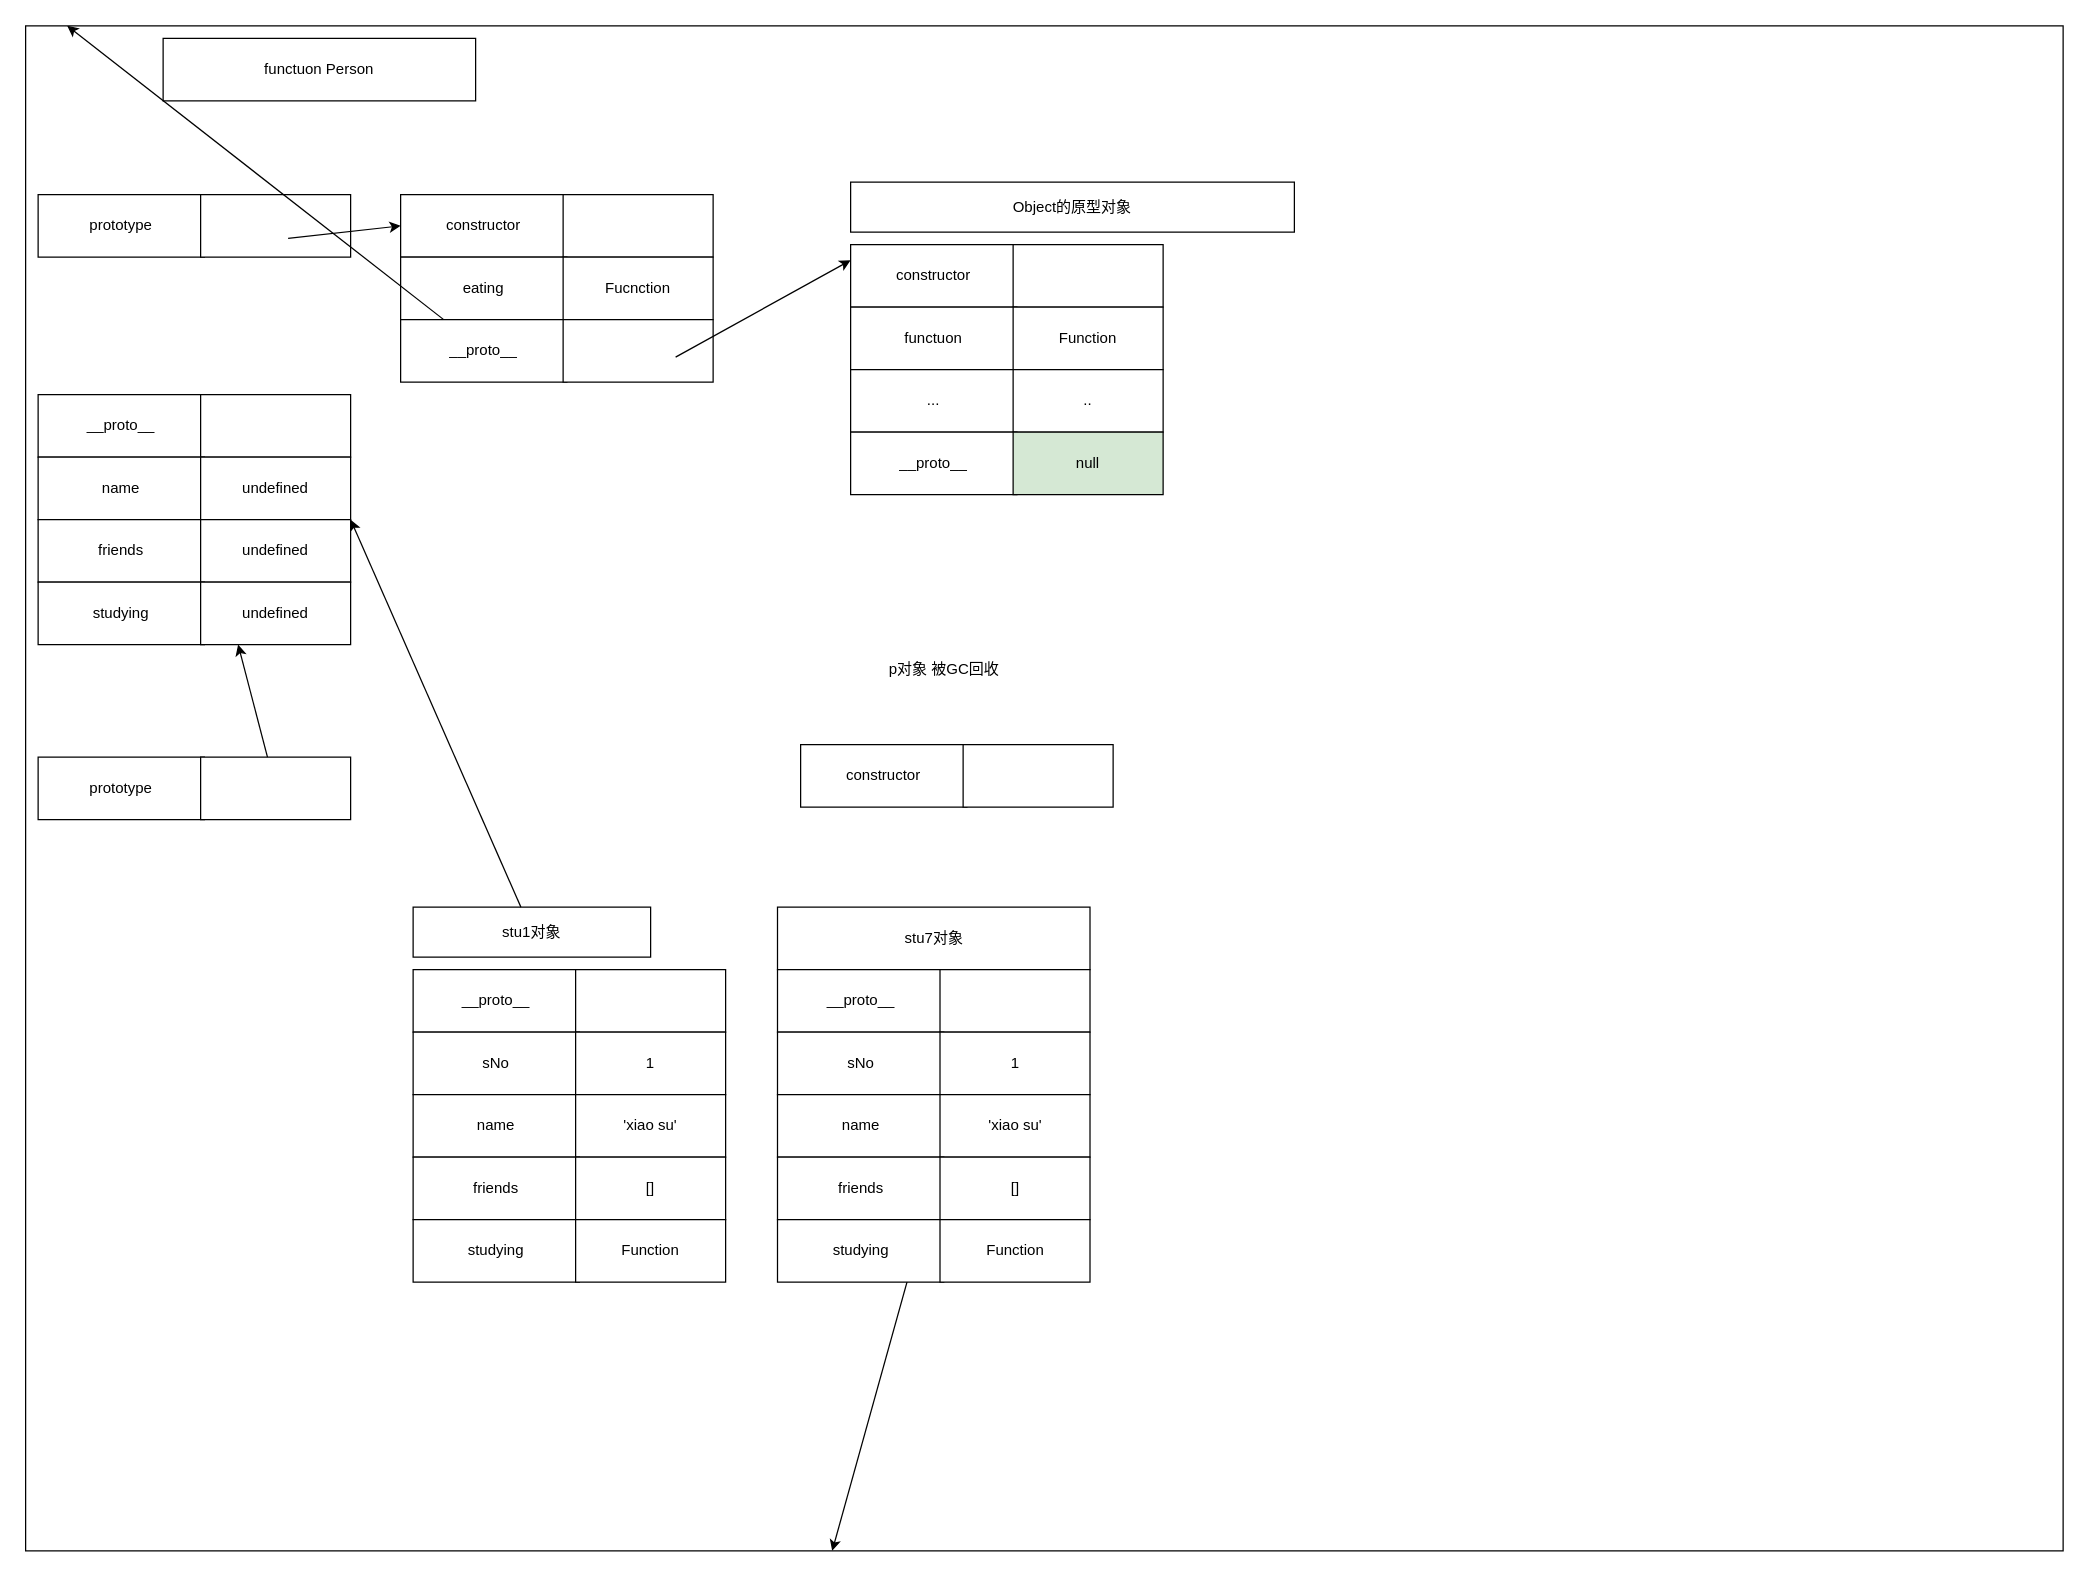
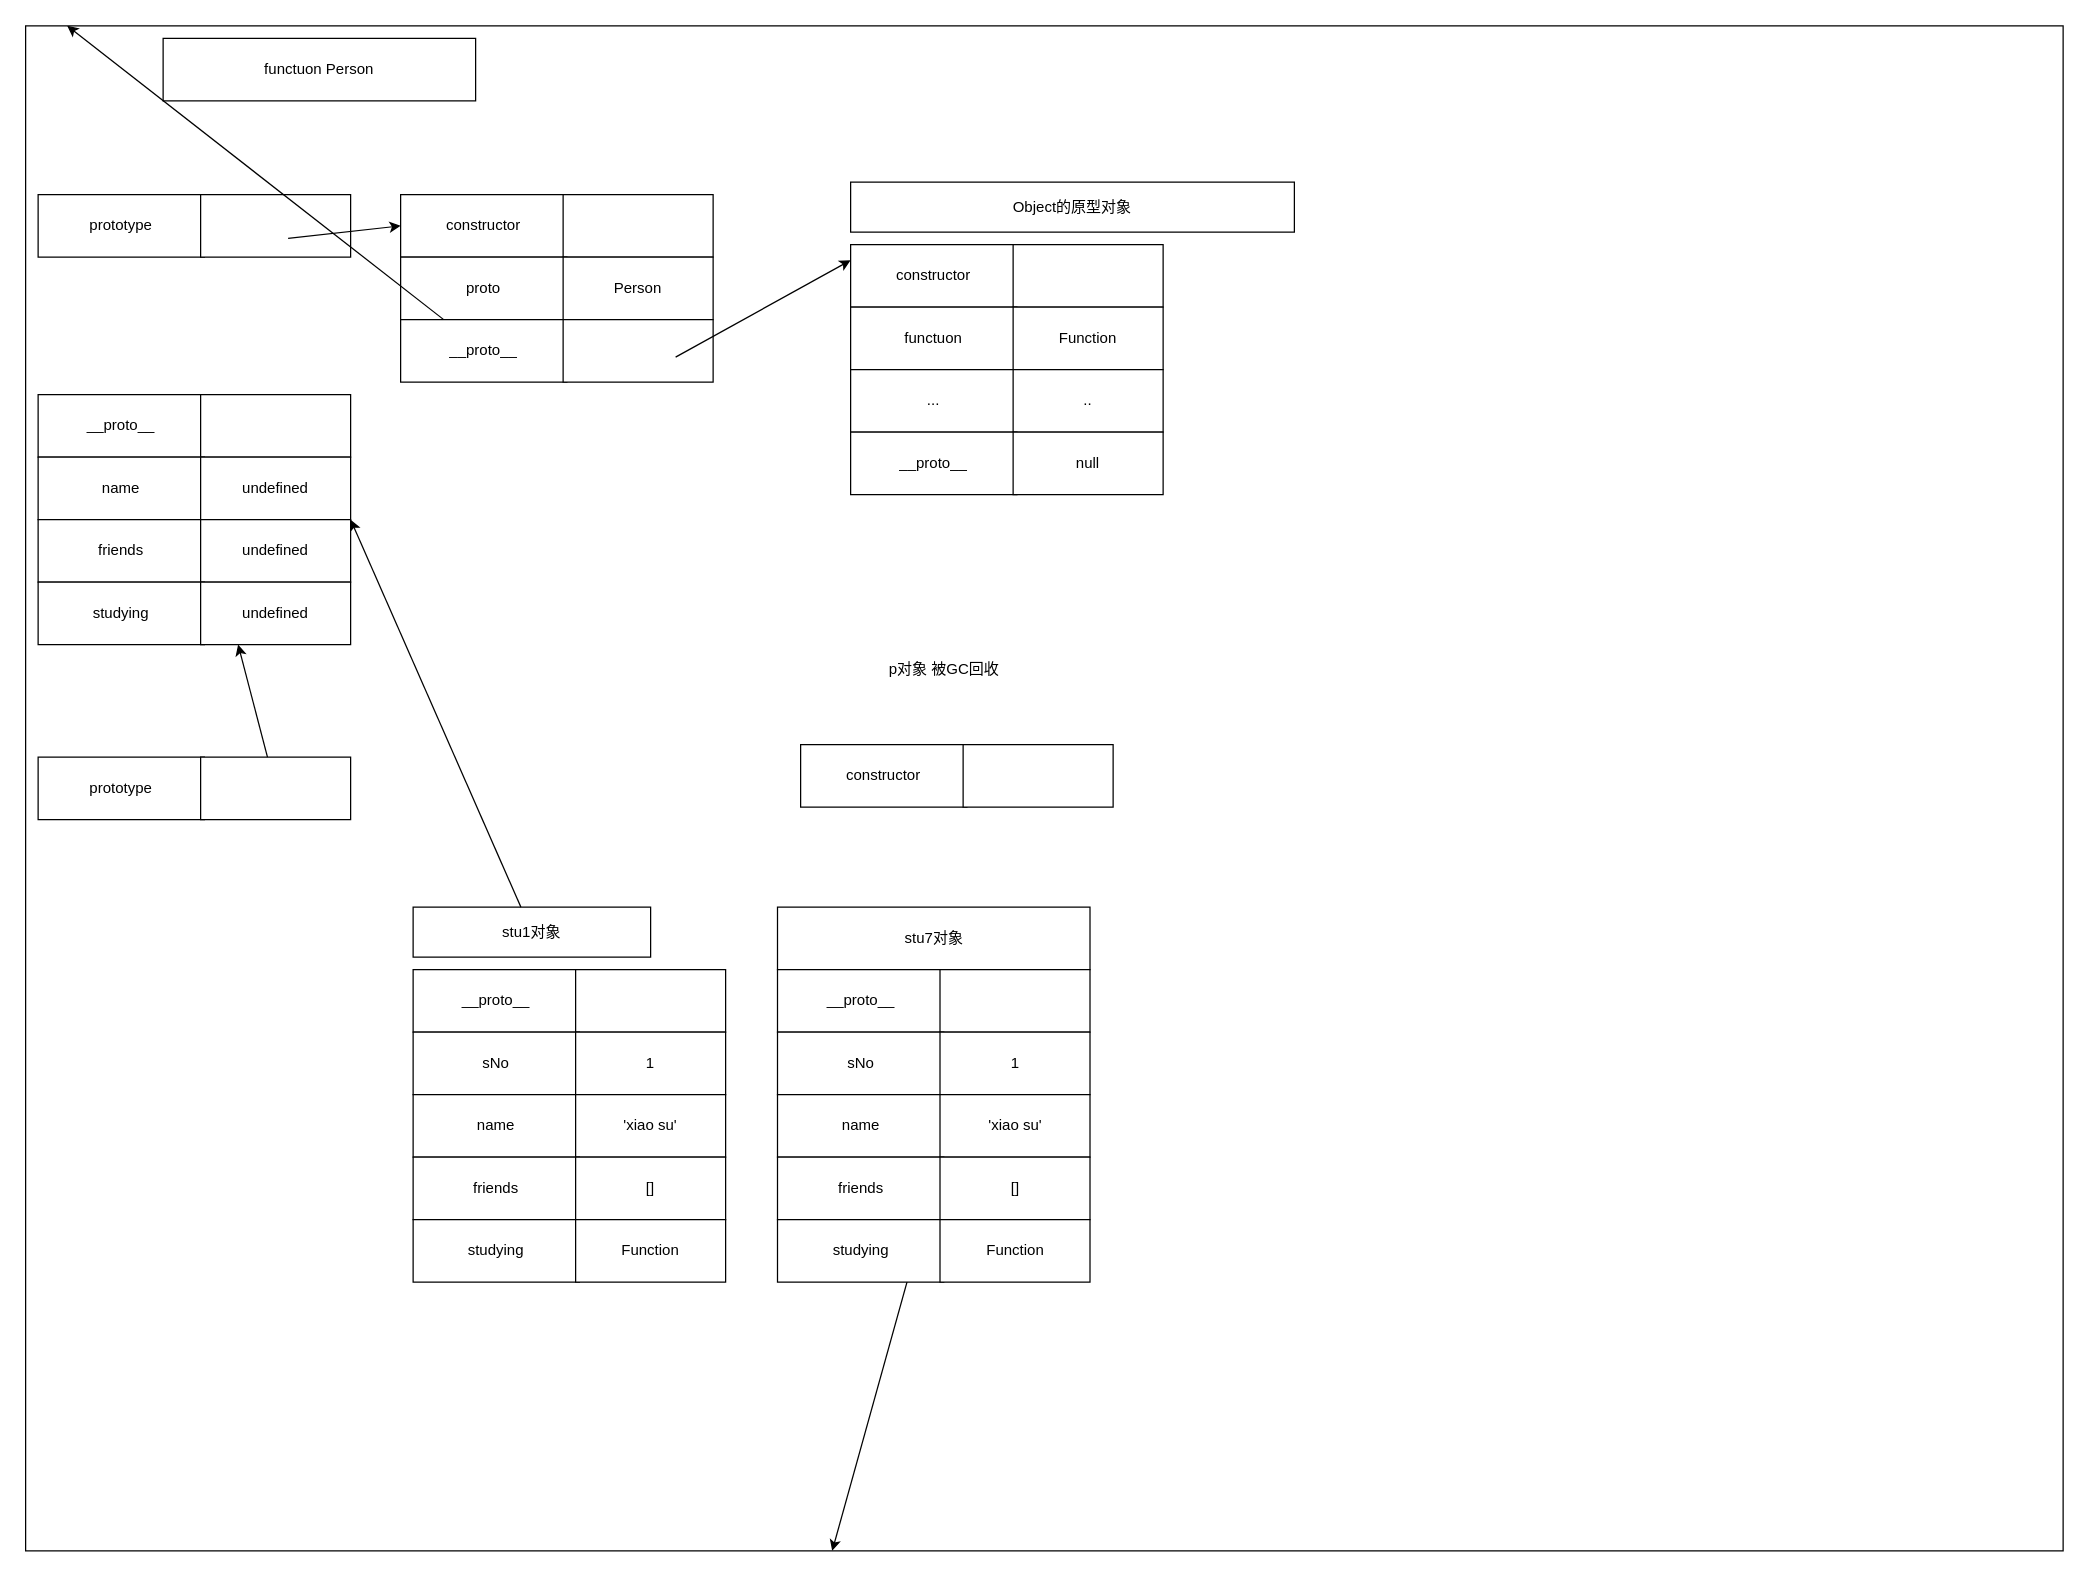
- <mxCell id="8" value="eating" style="rounded=0;whiteSpace=wrap;html=1;" parent="1" vertex="1"><mxGeometry x="320" y="205" width="133" height="50" as="geometry" /></mxCell>
+ <mxCell id="8" value="proto" style="rounded=0;whiteSpace=wrap;html=1;" parent="1" vertex="1"><mxGeometry x="320" y="205" width="133" height="50" as="geometry" /></mxCell>
- <mxCell id="9" value="Fucnction" style="rounded=0;whiteSpace=wrap;html=1;" parent="1" vertex="1"><mxGeometry x="450" y="205" width="120" height="50" as="geometry" /></mxCell>
+ <mxCell id="9" value="Person" style="rounded=0;whiteSpace=wrap;html=1;" parent="1" vertex="1"><mxGeometry x="450" y="205" width="120" height="50" as="geometry" /></mxCell>
- <mxCell id="34" value="null" style="rounded=0;whiteSpace=wrap;html=1;fillColor=#d5e8d4;" parent="1" vertex="1"><mxGeometry x="810" y="345" width="120" height="50" as="geometry" /></mxCell>
+ <mxCell id="34" value="null" style="rounded=0;whiteSpace=wrap;html=1;" parent="1" vertex="1"><mxGeometry x="810" y="345" width="120" height="50" as="geometry" /></mxCell>
